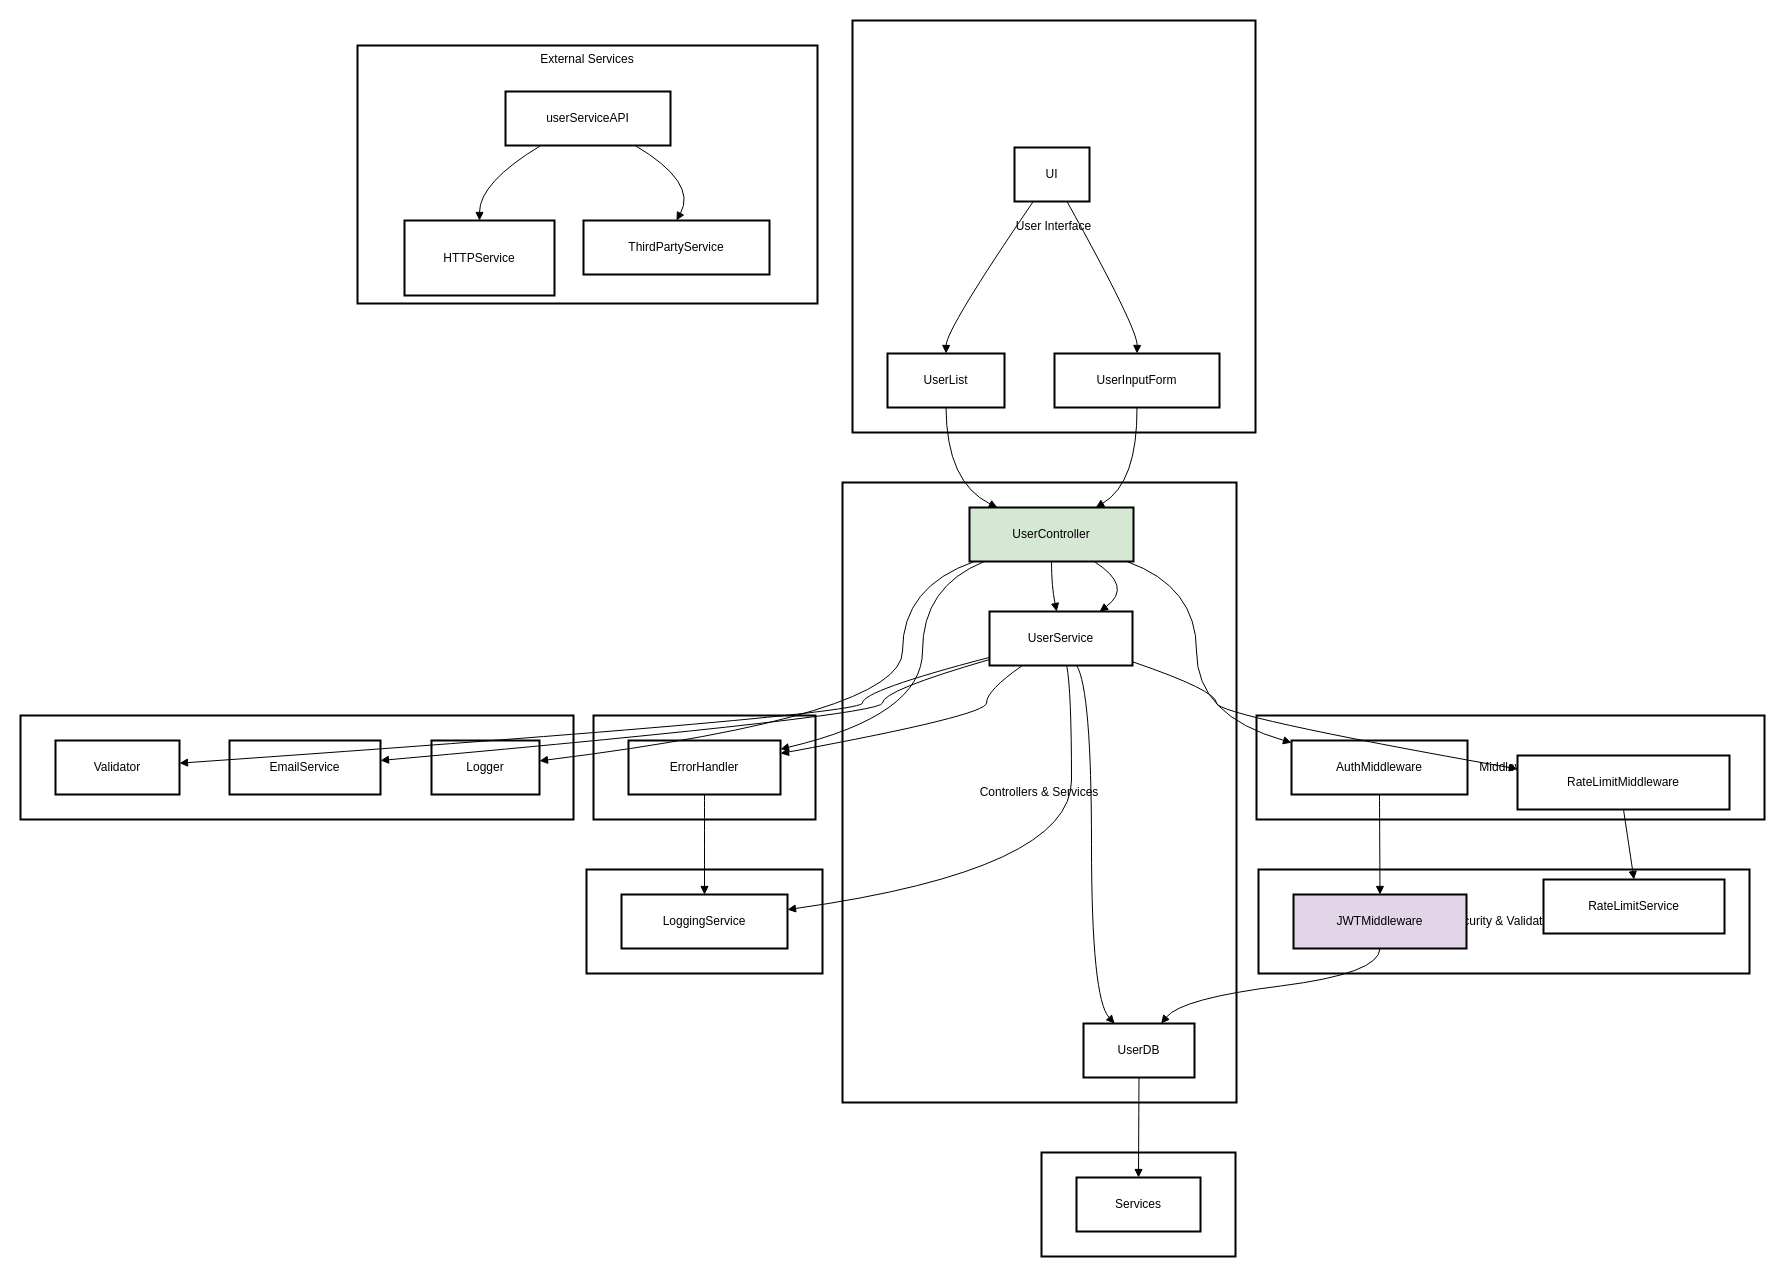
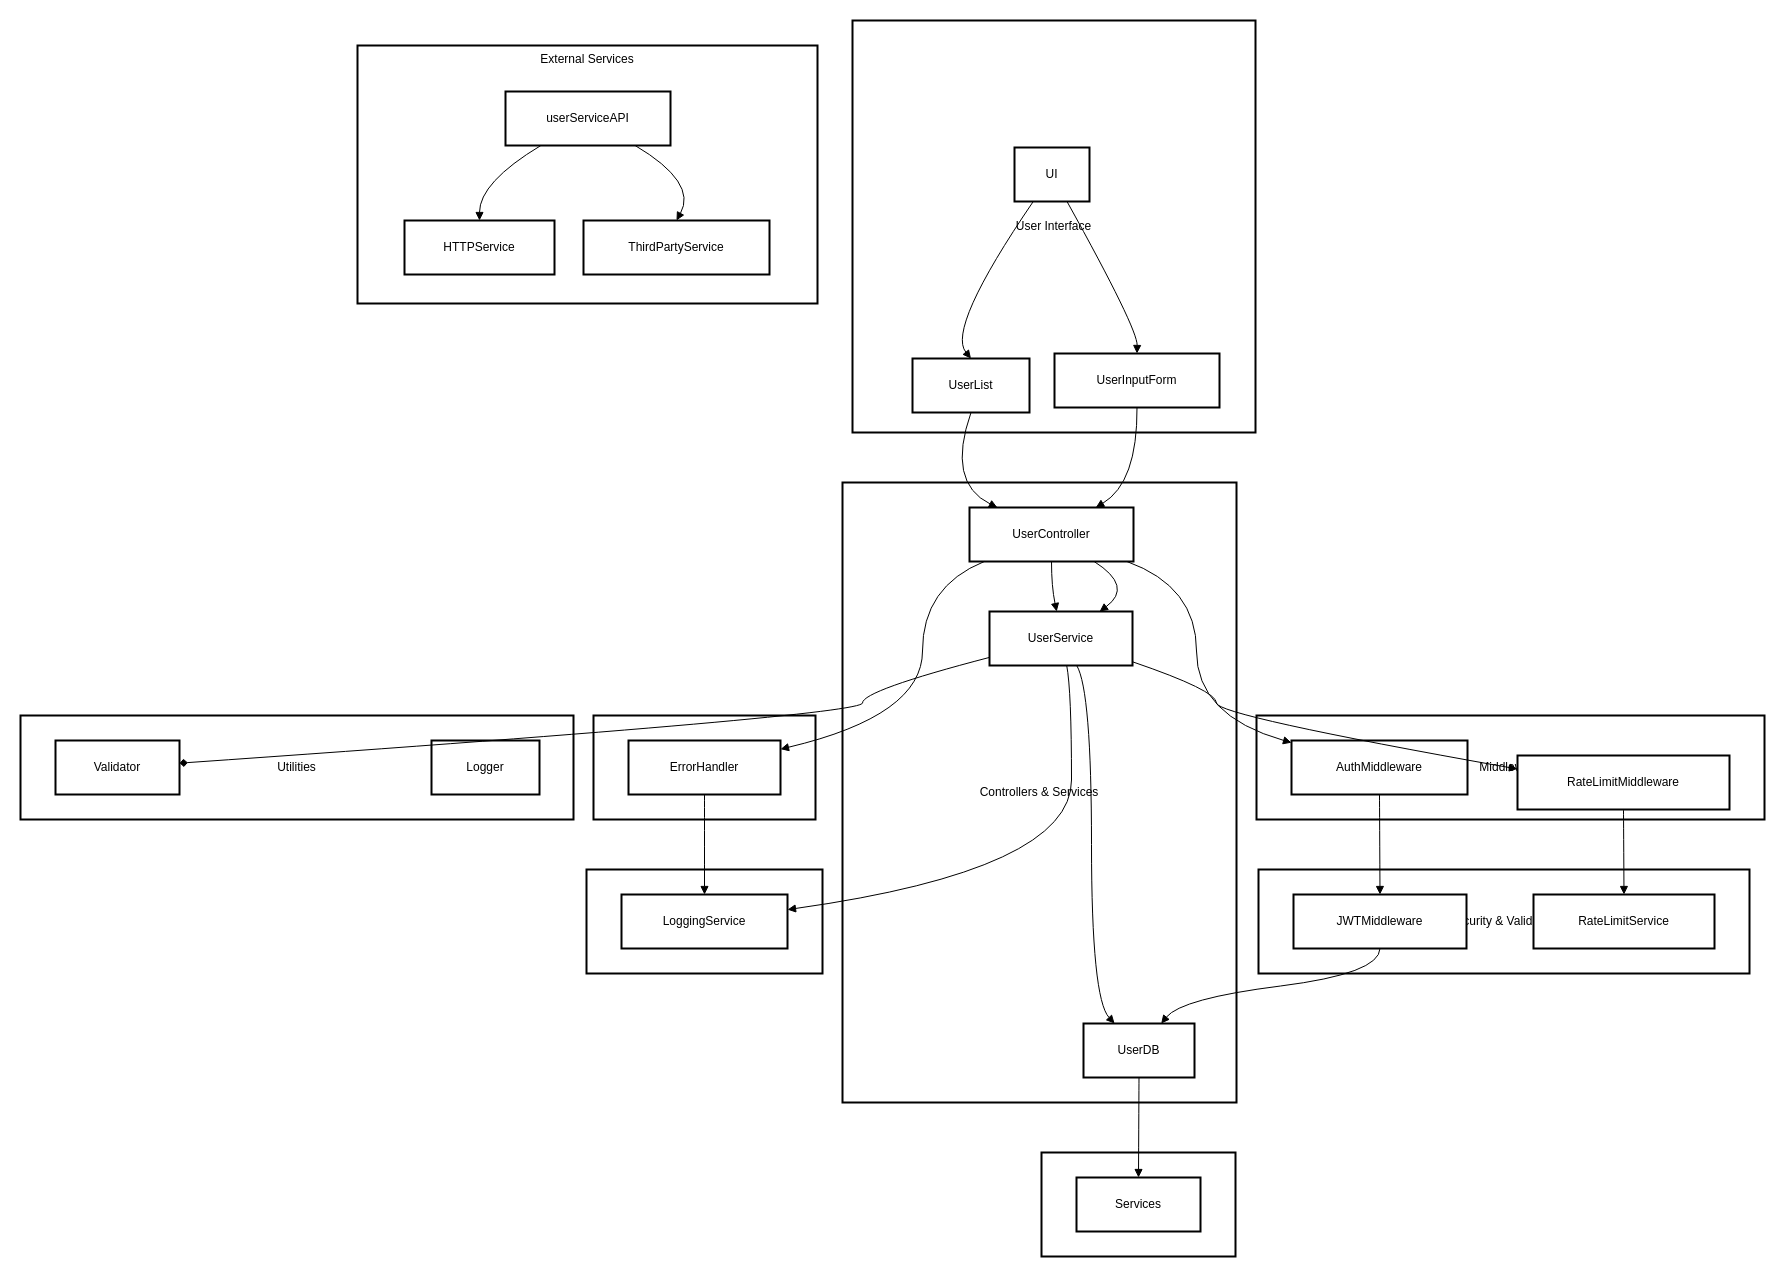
- <mxCell id="9" value="HTTPService" style="whiteSpace=wrap;strokeWidth=2;" vertex="1" parent="7"><mxGeometry x="47" y="175" width="150" height="75" as="geometry" /></mxCell>
+ <mxCell id="9" value="HTTPService" style="whiteSpace=wrap;strokeWidth=2;" vertex="1" parent="7"><mxGeometry x="47" y="175" width="150" height="54" as="geometry" /></mxCell>
- <mxCell id="18" value="UserList" style="whiteSpace=wrap;strokeWidth=2;" vertex="1" parent="1"><mxGeometry x="887" y="353" width="117" height="54" as="geometry" /></mxCell>
+ <mxCell id="18" value="UserList" style="whiteSpace=wrap;strokeWidth=2;" vertex="1" parent="1"><mxGeometry x="912" y="358" width="117" height="54" as="geometry" /></mxCell>
- <mxCell id="19" value="UserController" style="whiteSpace=wrap;strokeWidth=2;fillColor=#d5e8d4;" vertex="1" parent="1"><mxGeometry x="969" y="507" width="164" height="54" as="geometry" /></mxCell>
+ <mxCell id="19" value="UserController" style="whiteSpace=wrap;strokeWidth=2;" vertex="1" parent="1"><mxGeometry x="969" y="507" width="164" height="54" as="geometry" /></mxCell>
- <mxCell id="51" value="" style="curved=1;startArrow=none;endArrow=block;exitX=0.03;exitY=1;entryX=0.99;entryY=0.38;" edge="1" parent="1" source="19" target="31"><mxGeometry relative="1" as="geometry"><Array as="points"><mxPoint x="902" y="586" /><mxPoint x="902" y="715" /></Array></mxGeometry></mxCell>
- <mxCell id="46" value="" style="curved=1;startArrow=none;endArrow=block;exitX=0.23;exitY=1;entryX=1;entryY=0.24;" edge="1" parent="1" source="20" target="27"><mxGeometry relative="1" as="geometry"><Array as="points"><mxPoint x="986" y="690" /><mxPoint x="986" y="715" /></Array></mxGeometry></mxCell>
- <mxCell id="50" value="" style="curved=1;startArrow=none;endArrow=block;exitX=0;exitY=0.89;entryX=1;entryY=0.37;" edge="1" parent="1" source="20" target="30"><mxGeometry relative="1" as="geometry"><Array as="points"><mxPoint x="882" y="690" /><mxPoint x="882" y="715" /></Array></mxGeometry></mxCell>
- <mxCell id="49" value="" style="curved=1;startArrow=none;endArrow=block;exitX=0;exitY=0.85;entryX=1;entryY=0.42;" edge="1" parent="1" source="20" target="29"><mxGeometry relative="1" as="geometry"><Array as="points"><mxPoint x="862" y="690" /><mxPoint x="862" y="715" /></Array></mxGeometry></mxCell>
+ <mxCell id="49" value="" style="curved=1;startArrow=none;endArrow=diamond;exitX=0;exitY=0.85;entryX=1;entryY=0.42;" edge="1" parent="1" source="20" target="29"><mxGeometry relative="1" as="geometry"><Array as="points"><mxPoint x="862" y="690" /><mxPoint x="862" y="715" /></Array></mxGeometry></mxCell>
- <mxCell id="30" value="EmailService" style="whiteSpace=wrap;strokeWidth=2;" vertex="1" parent="1"><mxGeometry x="229" y="740" width="151" height="54" as="geometry" /></mxCell>
- <mxCell id="26" value="RateLimitService" style="whiteSpace=wrap;strokeWidth=2;" vertex="1" parent="1"><mxGeometry x="1543" y="879" width="181" height="54" as="geometry" /></mxCell>
+ <mxCell id="26" value="RateLimitService" style="whiteSpace=wrap;strokeWidth=2;" vertex="1" parent="1"><mxGeometry x="1533" y="894" width="181" height="54" as="geometry" /></mxCell>
- <mxCell id="25" value="JWTMiddleware" style="whiteSpace=wrap;strokeWidth=2;fillColor=#e1d5e7;" vertex="1" parent="1"><mxGeometry x="1293" y="894" width="173" height="54" as="geometry" /></mxCell>
+ <mxCell id="25" value="JWTMiddleware" style="whiteSpace=wrap;strokeWidth=2;" vertex="1" parent="1"><mxGeometry x="1293" y="894" width="173" height="54" as="geometry" /></mxCell>
